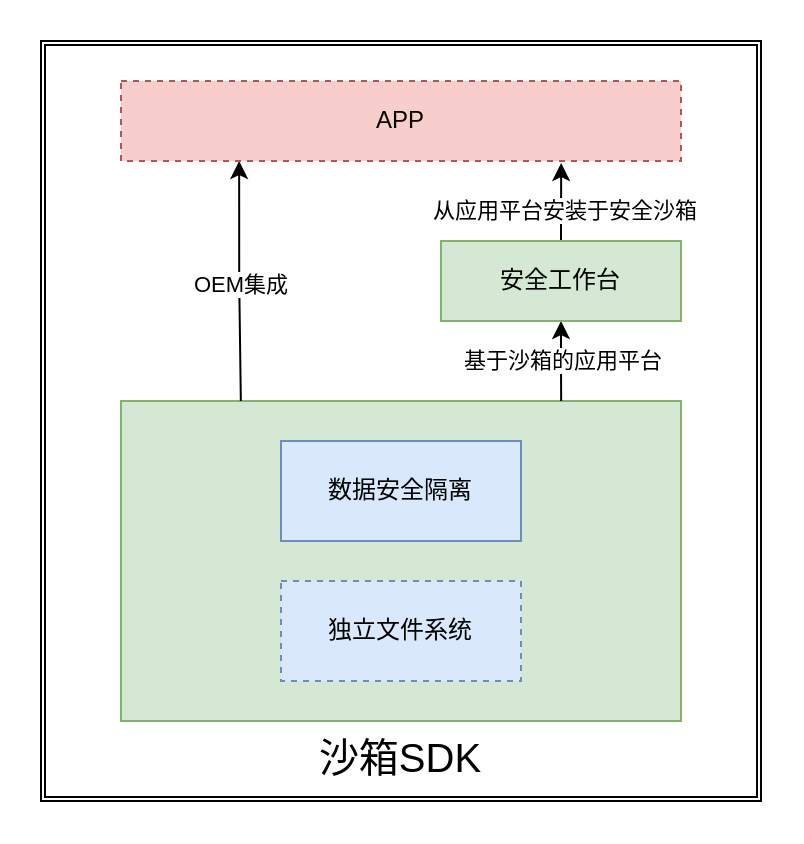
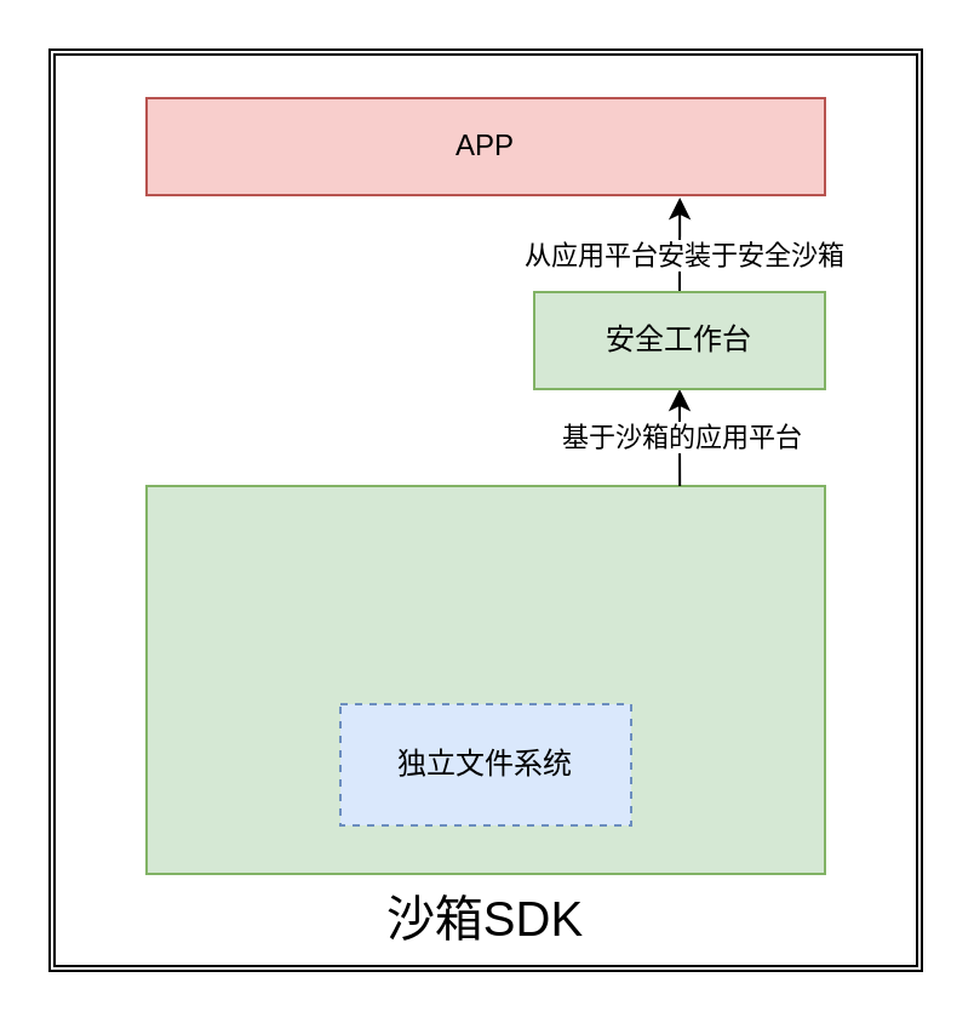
- <mxCell id="9" value="APP" style="rounded=0;whiteSpace=wrap;html=1;fillColor=#f8cecc;strokeColor=#b85450;dashed=1;" vertex="1" parent="1"><mxGeometry x="60" y="40" width="280" height="40" as="geometry" /></mxCell>
+ <mxCell id="9" value="APP" style="rounded=0;whiteSpace=wrap;html=1;fillColor=#f8cecc;strokeColor=#b85450;" vertex="1" parent="1"><mxGeometry x="60" y="40" width="280" height="40" as="geometry" /></mxCell>
- <mxCell id="5" style="edgeStyle=orthogonalEdgeStyle;rounded=0;orthogonalLoop=1;jettySize=auto;html=1;entryX=0.214;entryY=0;entryDx=0;entryDy=0;entryPerimeter=0;startArrow=classic;startFill=1;endArrow=none;endFill=0;exitX=0.211;exitY=1;exitDx=0;exitDy=0;exitPerimeter=0;" edge="1" parent="1" source="9" target="3"><mxGeometry relative="1" as="geometry" /></mxCell>
- <mxCell id="6" value="OEM集成" style="edgeLabel;html=1;align=center;verticalAlign=middle;resizable=0;points=[];" vertex="1" connectable="0" parent="5"><mxGeometry x="0.001" y="-1" relative="1" as="geometry"><mxPoint as="offset" /></mxGeometry></mxCell>
- <mxCell id="13" value="数据安全隔离" style="rounded=0;whiteSpace=wrap;html=1;fillColor=#dae8fc;strokeColor=#6c8ebf;" vertex="1" parent="1"><mxGeometry x="140" y="220" width="120" height="50" as="geometry" /></mxCell>
